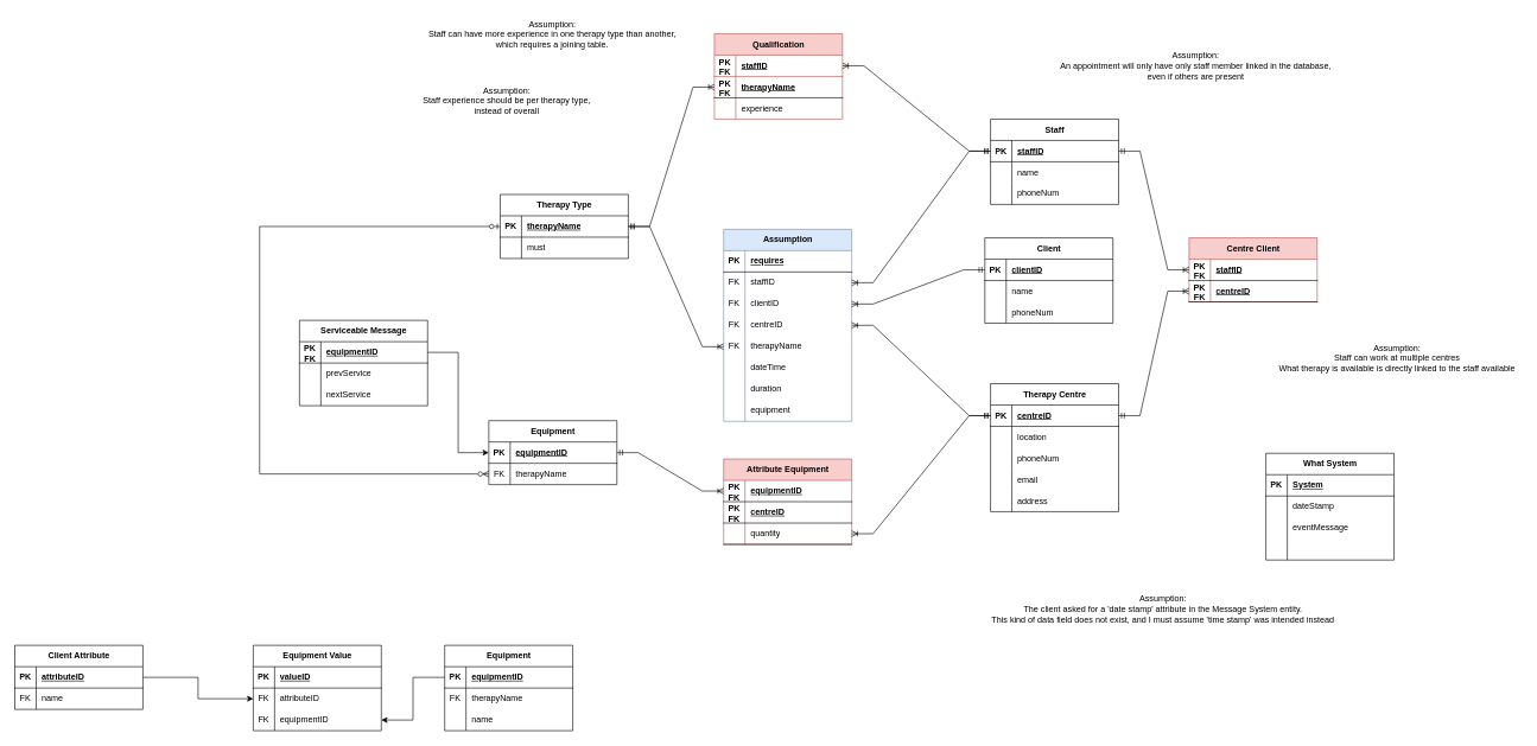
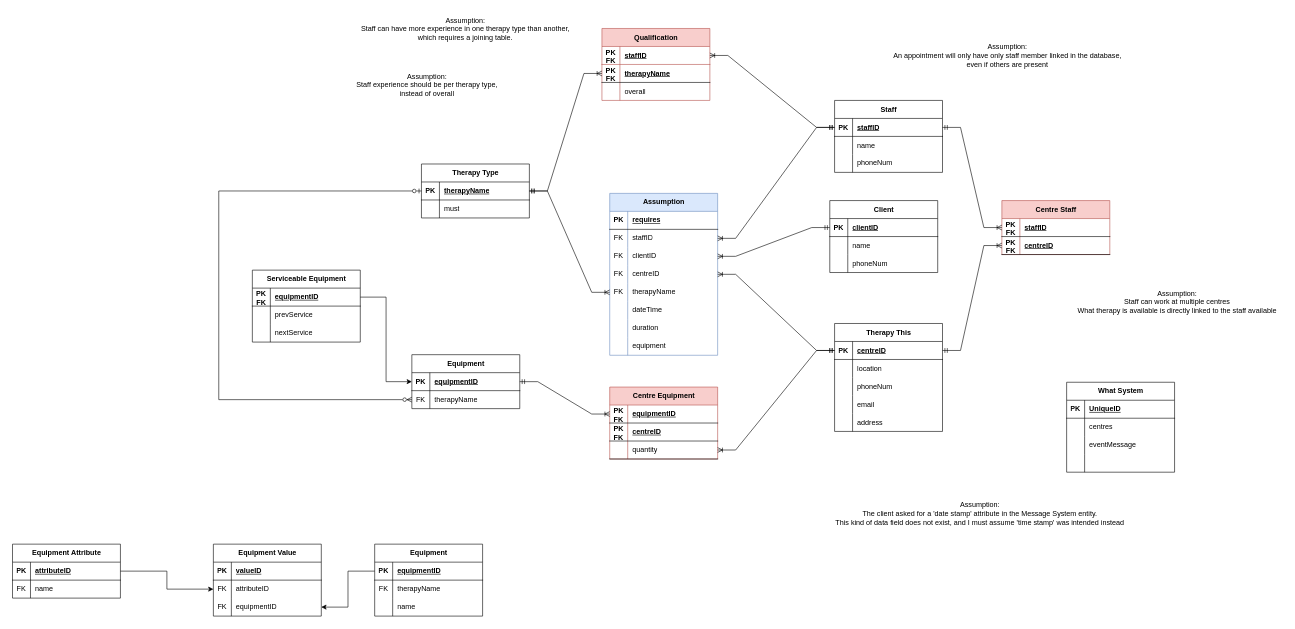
- <mxCell id="100" value="experience" style="shape=partialRectangle;connectable=0;fillColor=none;top=0;left=0;bottom=0;right=0;align=left;spacingLeft=6;overflow=hidden;whiteSpace=wrap;html=1;" parent="98" vertex="1"><mxGeometry x="30" width="150" height="30" as="geometry"><mxRectangle width="150" height="30" as="alternateBounds" /></mxGeometry></mxCell>
+ <mxCell id="100" value="overall" style="shape=partialRectangle;connectable=0;fillColor=none;top=0;left=0;bottom=0;right=0;align=left;spacingLeft=6;overflow=hidden;whiteSpace=wrap;html=1;" parent="98" vertex="1"><mxGeometry x="30" width="150" height="30" as="geometry"><mxRectangle width="150" height="30" as="alternateBounds" /></mxGeometry></mxCell>
- <mxCell id="71" value="Centre Client" style="shape=table;startSize=30;container=1;collapsible=1;childLayout=tableLayout;fixedRows=1;rowLines=0;fontStyle=1;align=center;resizeLast=1;html=1;fillColor=#f8cecc;strokeColor=#b85450;" parent="1" vertex="1"><mxGeometry x="1670" y="334" width="180" height="90" as="geometry" /></mxCell>
+ <mxCell id="71" value="Centre Staff" style="shape=table;startSize=30;container=1;collapsible=1;childLayout=tableLayout;fixedRows=1;rowLines=0;fontStyle=1;align=center;resizeLast=1;html=1;fillColor=#f8cecc;strokeColor=#b85450;" parent="1" vertex="1"><mxGeometry x="1670" y="334" width="180" height="90" as="geometry" /></mxCell>
- <mxCell id="103" value="Serviceable Message" style="shape=table;startSize=30;container=1;collapsible=1;childLayout=tableLayout;fixedRows=1;rowLines=0;fontStyle=1;align=center;resizeLast=1;html=1;" parent="1" vertex="1"><mxGeometry x="420" y="450" width="180" height="120" as="geometry" /></mxCell>
+ <mxCell id="103" value="Serviceable Equipment" style="shape=table;startSize=30;container=1;collapsible=1;childLayout=tableLayout;fixedRows=1;rowLines=0;fontStyle=1;align=center;resizeLast=1;html=1;" parent="1" vertex="1"><mxGeometry x="420" y="450" width="180" height="120" as="geometry" /></mxCell>
- <mxCell id="22" value="Therapy Centre" style="shape=table;startSize=30;container=1;collapsible=1;childLayout=tableLayout;fixedRows=1;rowLines=0;fontStyle=1;align=center;resizeLast=1;html=1;" parent="1" vertex="1"><mxGeometry x="1391" y="539" width="180" height="180" as="geometry" /></mxCell>
+ <mxCell id="22" value="Therapy This" style="shape=table;startSize=30;container=1;collapsible=1;childLayout=tableLayout;fixedRows=1;rowLines=0;fontStyle=1;align=center;resizeLast=1;html=1;" parent="1" vertex="1"><mxGeometry x="1391" y="539" width="180" height="180" as="geometry" /></mxCell>
- <mxCell id="81" value="Attribute Equipment" style="shape=table;startSize=30;container=1;collapsible=1;childLayout=tableLayout;fixedRows=1;rowLines=0;fontStyle=1;align=center;resizeLast=1;html=1;fillColor=#f8cecc;strokeColor=#b85450;" parent="1" vertex="1"><mxGeometry x="1016" y="645" width="180" height="120" as="geometry" /></mxCell>
+ <mxCell id="81" value="Centre Equipment" style="shape=table;startSize=30;container=1;collapsible=1;childLayout=tableLayout;fixedRows=1;rowLines=0;fontStyle=1;align=center;resizeLast=1;html=1;fillColor=#f8cecc;strokeColor=#b85450;" parent="1" vertex="1"><mxGeometry x="1016" y="645" width="180" height="120" as="geometry" /></mxCell>
- <mxCell id="162" value="System" style="shape=partialRectangle;connectable=0;fillColor=none;top=0;left=0;bottom=0;right=0;align=left;spacingLeft=6;fontStyle=5;overflow=hidden;whiteSpace=wrap;html=1;" vertex="1" parent="160"><mxGeometry x="30" width="150" height="30" as="geometry"><mxRectangle width="150" height="30" as="alternateBounds" /></mxGeometry></mxCell>
+ <mxCell id="162" value="UniqueID" style="shape=partialRectangle;connectable=0;fillColor=none;top=0;left=0;bottom=0;right=0;align=left;spacingLeft=6;fontStyle=5;overflow=hidden;whiteSpace=wrap;html=1;" vertex="1" parent="160"><mxGeometry x="30" width="150" height="30" as="geometry"><mxRectangle width="150" height="30" as="alternateBounds" /></mxGeometry></mxCell>
- <mxCell id="165" value="dateStamp" style="shape=partialRectangle;connectable=0;fillColor=none;top=0;left=0;bottom=0;right=0;align=left;spacingLeft=6;overflow=hidden;whiteSpace=wrap;html=1;" vertex="1" parent="163"><mxGeometry x="30" width="150" height="30" as="geometry"><mxRectangle width="150" height="30" as="alternateBounds" /></mxGeometry></mxCell>
+ <mxCell id="165" value="centres" style="shape=partialRectangle;connectable=0;fillColor=none;top=0;left=0;bottom=0;right=0;align=left;spacingLeft=6;overflow=hidden;whiteSpace=wrap;html=1;" vertex="1" parent="163"><mxGeometry x="30" width="150" height="30" as="geometry"><mxRectangle width="150" height="30" as="alternateBounds" /></mxGeometry></mxCell>
- <mxCell id="149" value="Client Attribute" style="shape=table;startSize=30;container=1;collapsible=1;childLayout=tableLayout;fixedRows=1;rowLines=0;fontStyle=1;align=center;resizeLast=1;html=1;" parent="1" vertex="1"><mxGeometry x="20" y="907" width="180" height="90" as="geometry" /></mxCell>
+ <mxCell id="149" value="Equipment Attribute" style="shape=table;startSize=30;container=1;collapsible=1;childLayout=tableLayout;fixedRows=1;rowLines=0;fontStyle=1;align=center;resizeLast=1;html=1;" parent="1" vertex="1"><mxGeometry x="20" y="907" width="180" height="90" as="geometry" /></mxCell>
